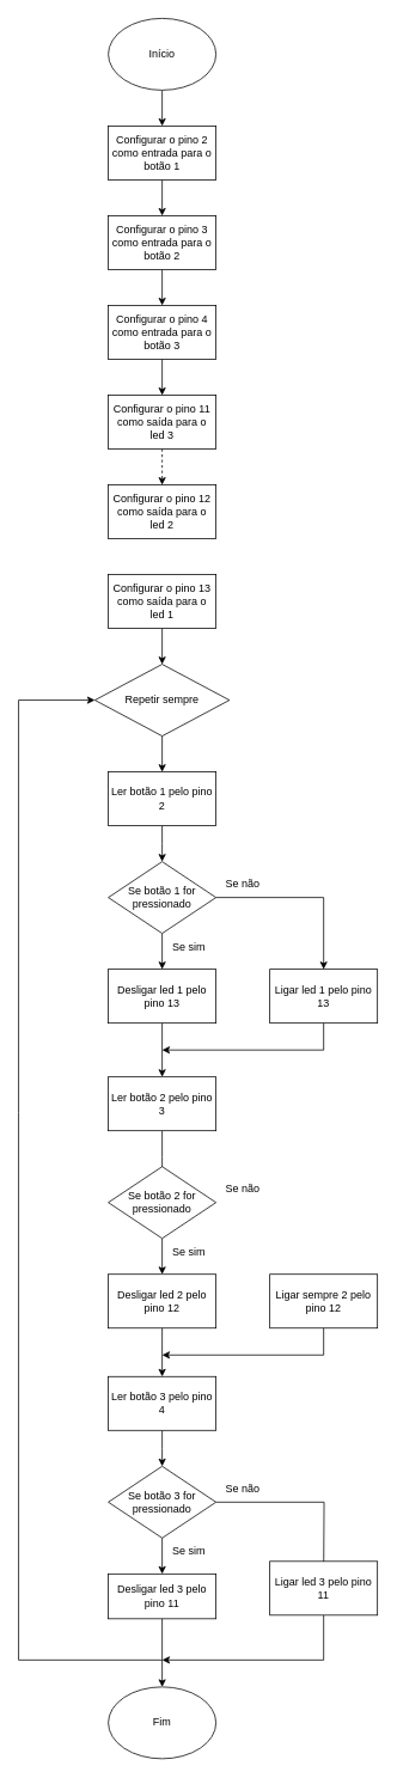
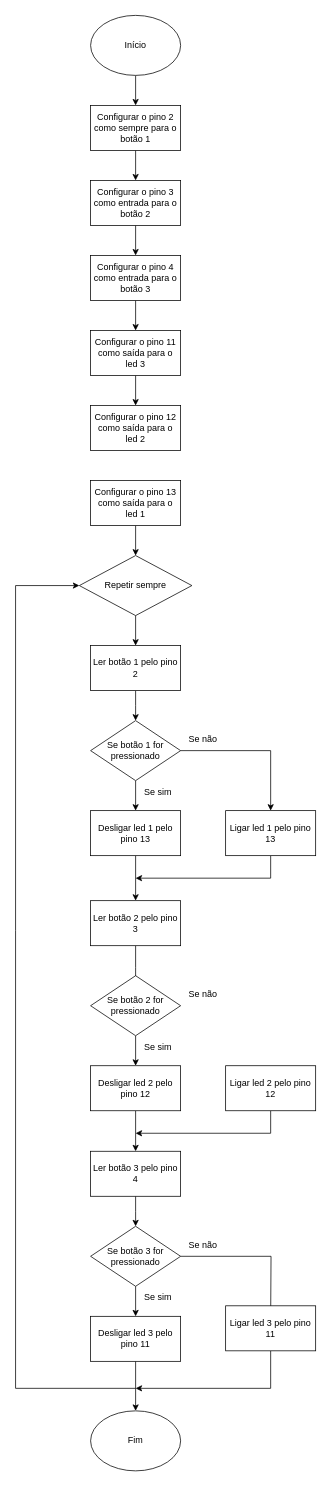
- <mxCell id="5" value="&lt;div&gt;Configurar o pino 2 como entrada para o botão 1&lt;/div&gt;" style="rounded=0;whiteSpace=wrap;html=1;" parent="1" vertex="1"><mxGeometry x="120" y="140" width="120" height="60" as="geometry" /></mxCell>
+ <mxCell id="5" value="&lt;div&gt;Configurar o pino 2 como sempre para o botão 1&lt;/div&gt;" style="rounded=0;whiteSpace=wrap;html=1;" parent="1" vertex="1"><mxGeometry x="120" y="140" width="120" height="60" as="geometry" /></mxCell>
- <mxCell id="16" style="edgeStyle=orthogonalEdgeStyle;rounded=0;orthogonalLoop=1;jettySize=auto;html=1;entryX=0.5;entryY=0;entryDx=0;entryDy=0;dashed=1;" edge="1" parent="1" source="17" target="18"><mxGeometry relative="1" as="geometry" /></mxCell>
+ <mxCell id="16" style="edgeStyle=orthogonalEdgeStyle;rounded=0;orthogonalLoop=1;jettySize=auto;html=1;entryX=0.5;entryY=0;entryDx=0;entryDy=0;" edge="1" parent="1" source="17" target="18"><mxGeometry relative="1" as="geometry" /></mxCell>
- <mxCell id="38" value="Ligar sempre 2 pelo pino 12" style="rounded=0;whiteSpace=wrap;html=1;" vertex="1" parent="1"><mxGeometry x="300" y="1420" width="120" height="60" as="geometry" /></mxCell>
+ <mxCell id="38" value="Ligar led 2 pelo pino 12" style="rounded=0;whiteSpace=wrap;html=1;" vertex="1" parent="1"><mxGeometry x="300" y="1420" width="120" height="60" as="geometry" /></mxCell>
- <mxCell id="46" value="&lt;div&gt;Desligar led 3 pelo pino 11&lt;/div&gt;" style="rounded=0;whiteSpace=wrap;html=1;" vertex="1" parent="1"><mxGeometry x="120" y="1754" width="120" height="50" as="geometry" /></mxCell>
+ <mxCell id="46" value="&lt;div&gt;Desligar led 3 pelo pino 11&lt;/div&gt;" style="rounded=0;whiteSpace=wrap;html=1;" vertex="1" parent="1"><mxGeometry x="120" y="1754" width="120" height="60" as="geometry" /></mxCell>
